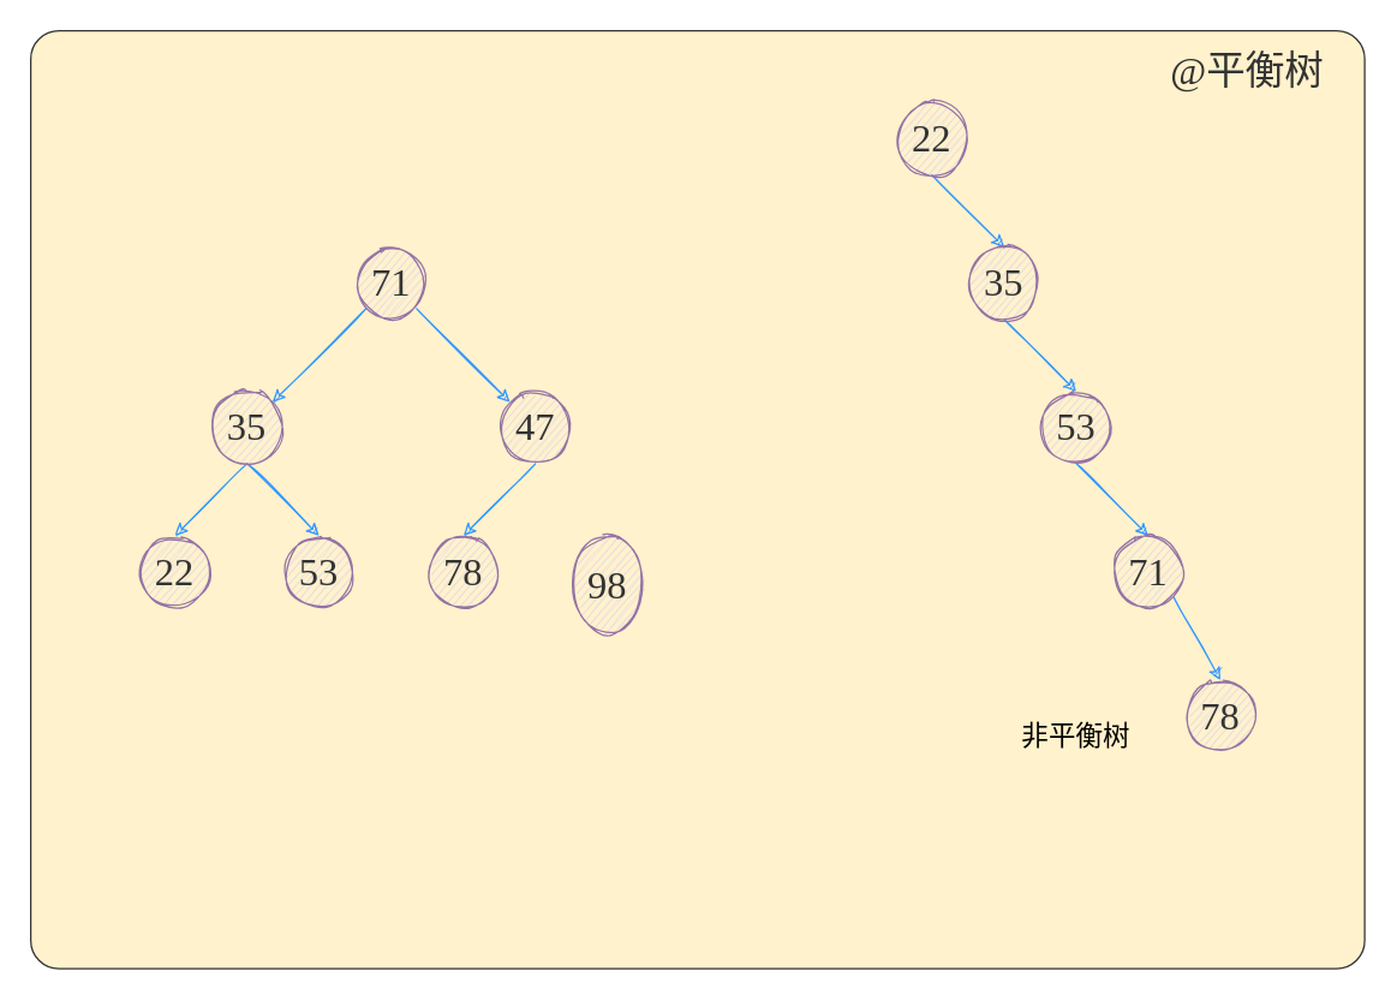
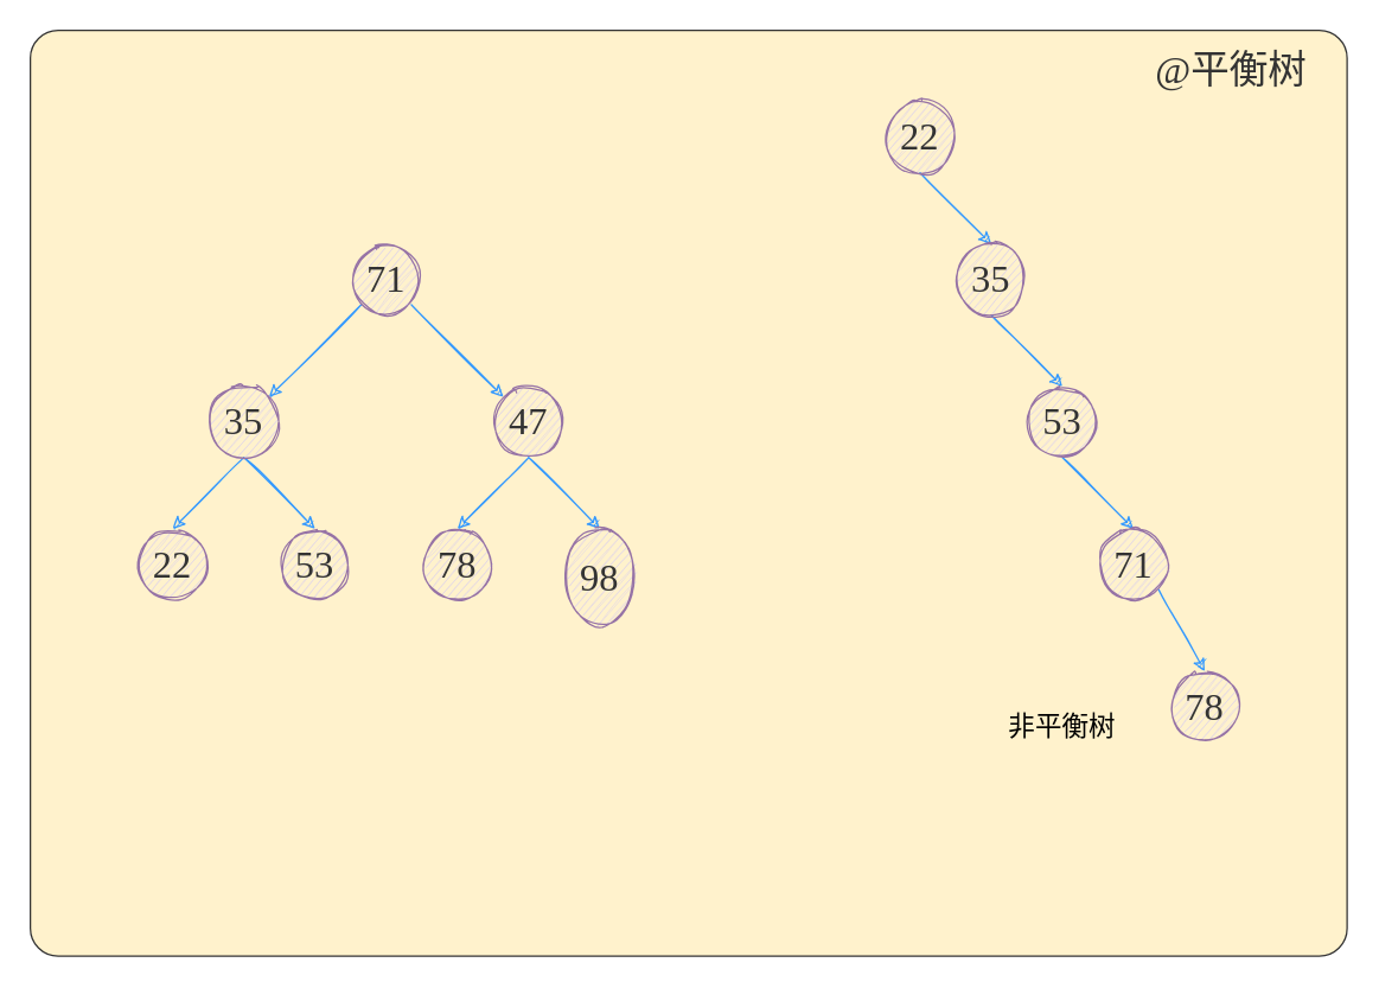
+ <mxCell id="14" style="edgeStyle=none;rounded=0;sketch=1;orthogonalLoop=1;jettySize=auto;html=1;exitX=0.5;exitY=1;exitDx=0;exitDy=0;entryX=0.5;entryY=0;entryDx=0;entryDy=0;strokeColor=#3399FF;" parent="1" source="15" target="17" edge="1"><mxGeometry relative="1" as="geometry" /></mxCell>
